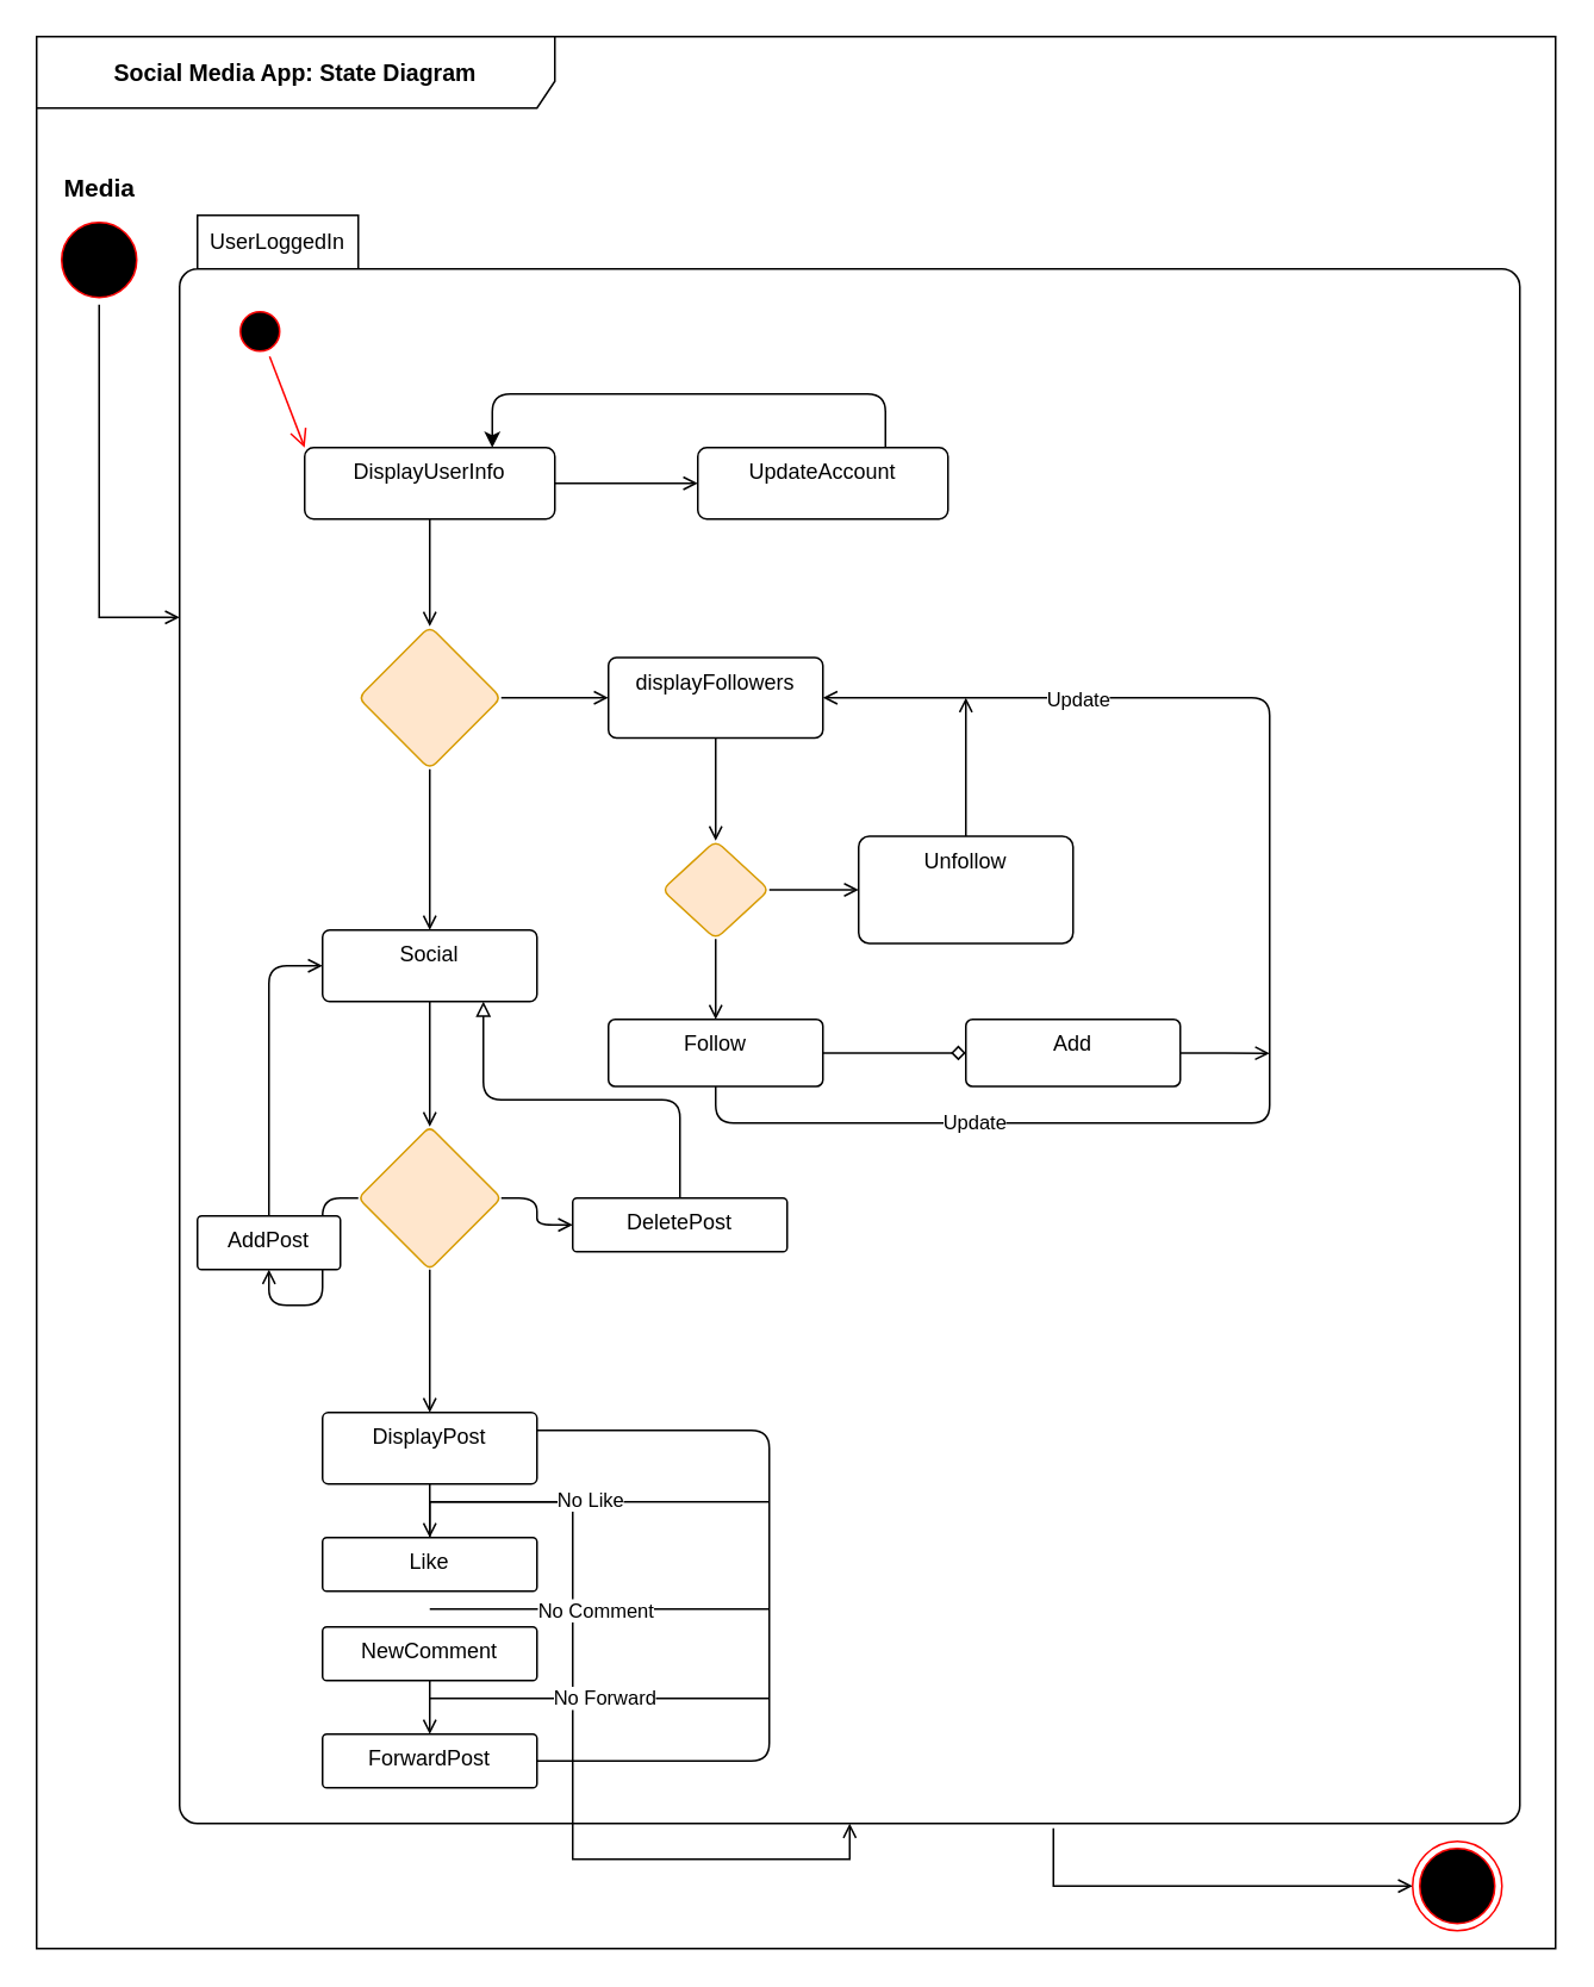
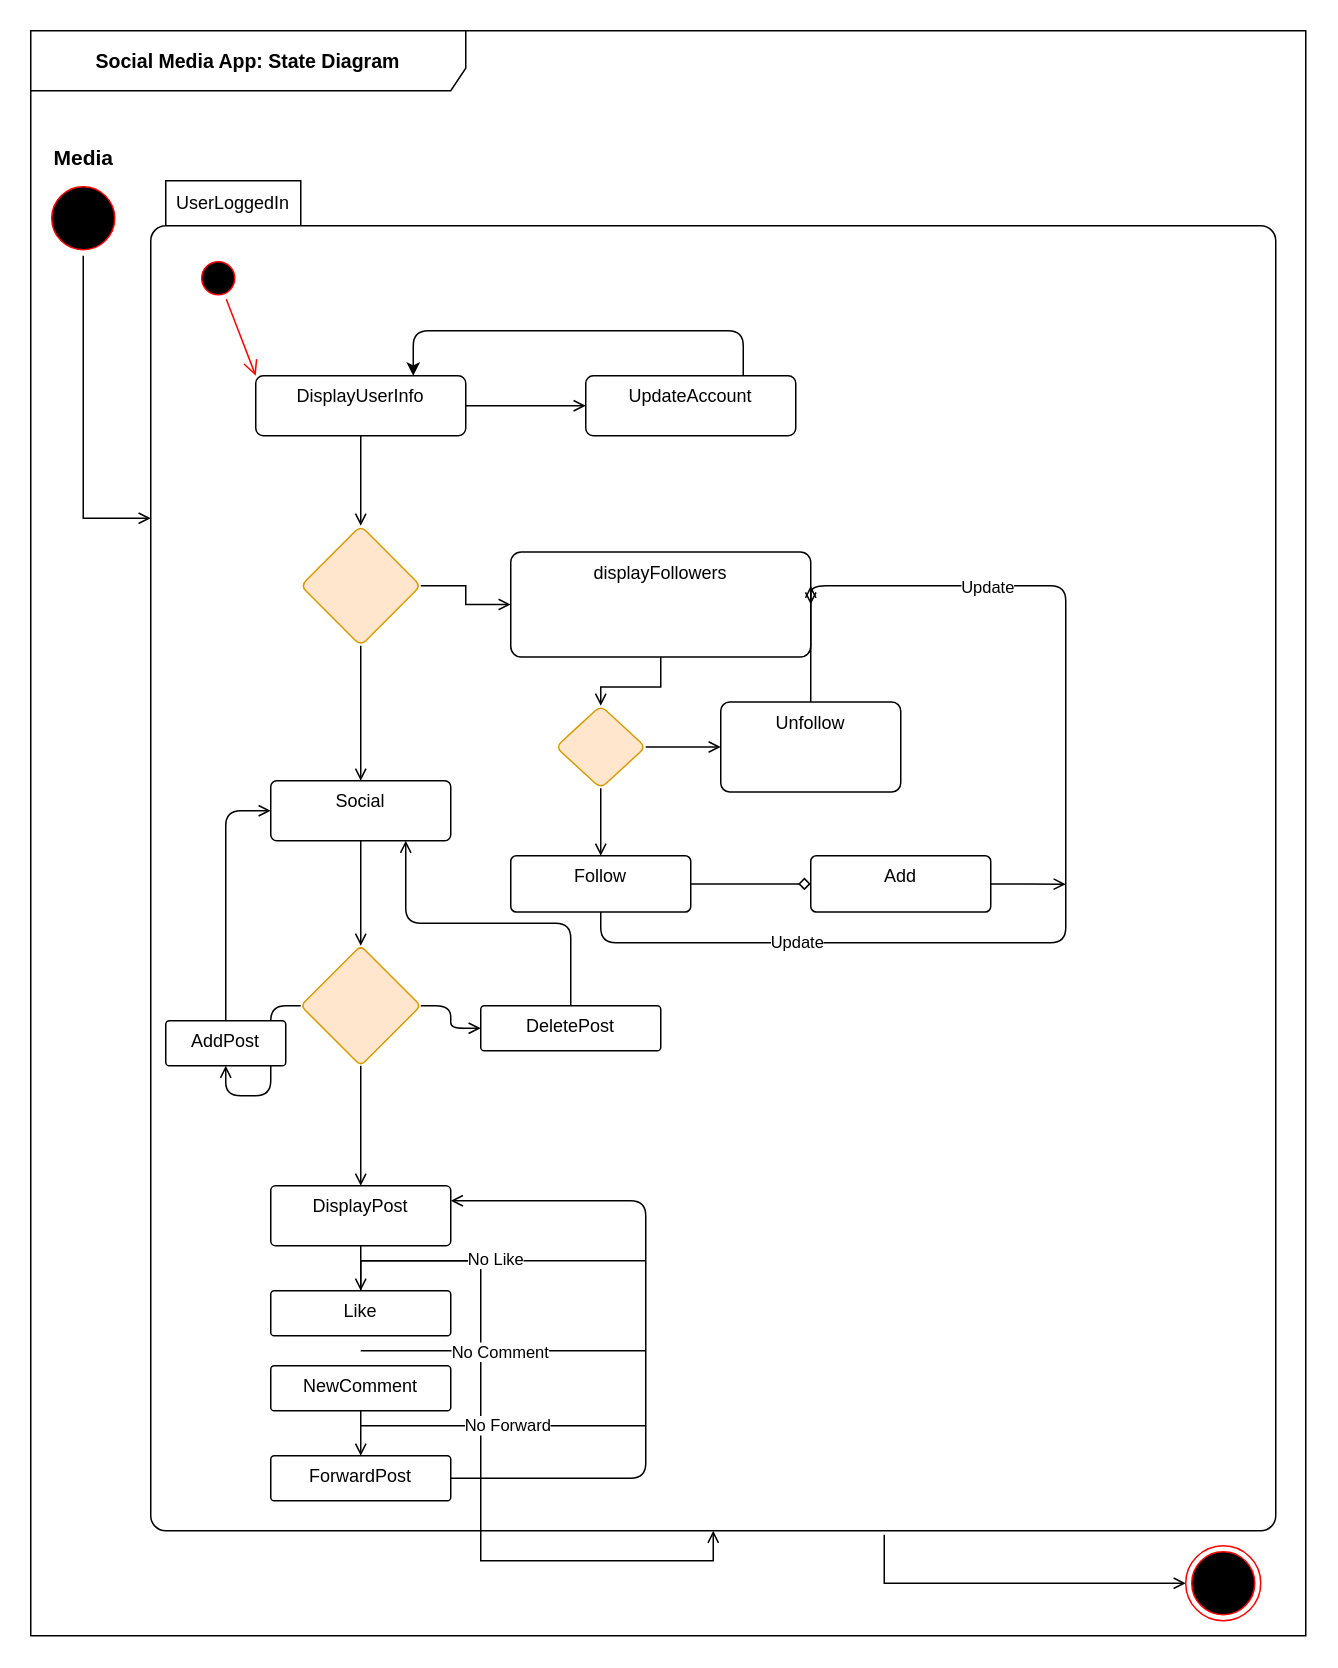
- <mxCell id="20" value="displayFollowers" style="whiteSpace=wrap;html=1;verticalAlign=top;rounded=1;arcSize=10;dashed=0;" vertex="1" parent="1"><mxGeometry x="340" y="367.5" width="120" height="45" as="geometry" /></mxCell>
+ <mxCell id="20" value="displayFollowers" style="whiteSpace=wrap;html=1;verticalAlign=top;rounded=1;arcSize=10;dashed=0;" vertex="1" parent="1"><mxGeometry x="340" y="367.5" width="200" height="70" as="geometry" /></mxCell>
- <mxCell id="41" style="edgeStyle=orthogonalEdgeStyle;rounded=1;orthogonalLoop=1;jettySize=auto;html=1;exitX=0.5;exitY=0;exitDx=0;exitDy=0;entryX=0.75;entryY=1;entryDx=0;entryDy=0;endArrow=block;endFill=0;" edge="1" parent="1" source="42" target="34"><mxGeometry relative="1" as="geometry" /></mxCell>
+ <mxCell id="41" style="edgeStyle=orthogonalEdgeStyle;rounded=1;orthogonalLoop=1;jettySize=auto;html=1;exitX=0.5;exitY=0;exitDx=0;exitDy=0;entryX=0.75;entryY=1;entryDx=0;entryDy=0;endArrow=open;endFill=0;" edge="1" parent="1" source="42" target="34"><mxGeometry relative="1" as="geometry" /></mxCell>
- <mxCell id="49" style="edgeStyle=orthogonalEdgeStyle;rounded=1;orthogonalLoop=1;jettySize=auto;html=1;exitX=1;exitY=0.5;exitDx=0;exitDy=0;entryX=1;entryY=0.25;entryDx=0;entryDy=0;endArrow=none;endFill=0;" edge="1" parent="1" source="50" target="44"><mxGeometry relative="1" as="geometry"><Array as="points"><mxPoint x="430" y="985" /><mxPoint x="430" y="800" /></Array></mxGeometry></mxCell>
+ <mxCell id="49" style="edgeStyle=orthogonalEdgeStyle;rounded=1;orthogonalLoop=1;jettySize=auto;html=1;exitX=1;exitY=0.5;exitDx=0;exitDy=0;entryX=1;entryY=0.25;entryDx=0;entryDy=0;endArrow=open;endFill=0;" edge="1" parent="1" source="50" target="44"><mxGeometry relative="1" as="geometry"><Array as="points"><mxPoint x="430" y="985" /><mxPoint x="430" y="800" /></Array></mxGeometry></mxCell>
